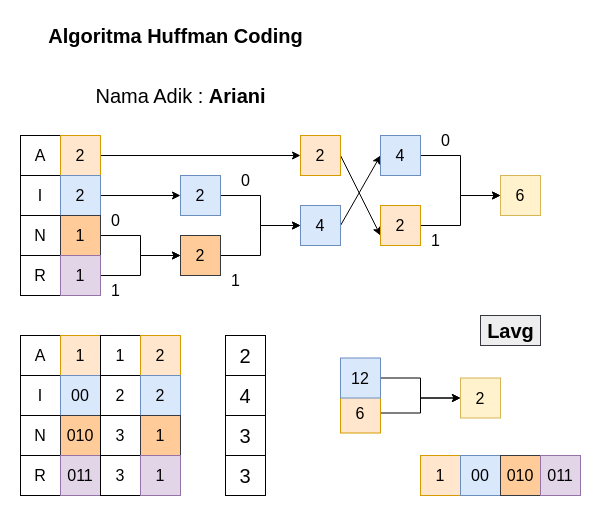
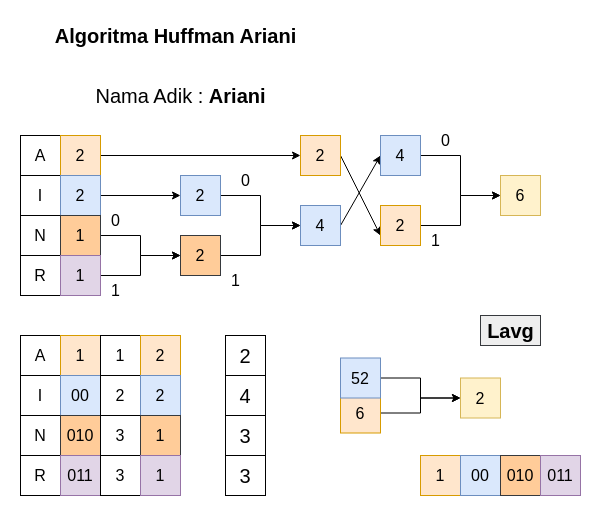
- <mxCell id="2" value="Algoritma Huffman Coding" style="text;html=1;align=center;verticalAlign=middle;resizable=0;points=[];autosize=1;fontSize=20;fontStyle=1" vertex="1" parent="1"><mxGeometry x="40" y="20" width="270" height="30" as="geometry" /></mxCell>
+ <mxCell id="2" value="Algoritma Huffman Ariani" style="text;html=1;align=center;verticalAlign=middle;resizable=0;points=[];autosize=1;fontSize=20;fontStyle=1" vertex="1" parent="1"><mxGeometry x="40" y="20" width="270" height="30" as="geometry" /></mxCell>
- <mxCell id="58" value="12" style="rounded=0;whiteSpace=wrap;html=1;fontSize=16;fillColor=#dae8fc;strokeColor=#6c8ebf;" vertex="1" parent="1"><mxGeometry x="340" y="357.5" width="40" height="40" as="geometry" /></mxCell>
+ <mxCell id="58" value="52" style="rounded=0;whiteSpace=wrap;html=1;fontSize=16;fillColor=#dae8fc;strokeColor=#6c8ebf;" vertex="1" parent="1"><mxGeometry x="340" y="357.5" width="40" height="40" as="geometry" /></mxCell>
